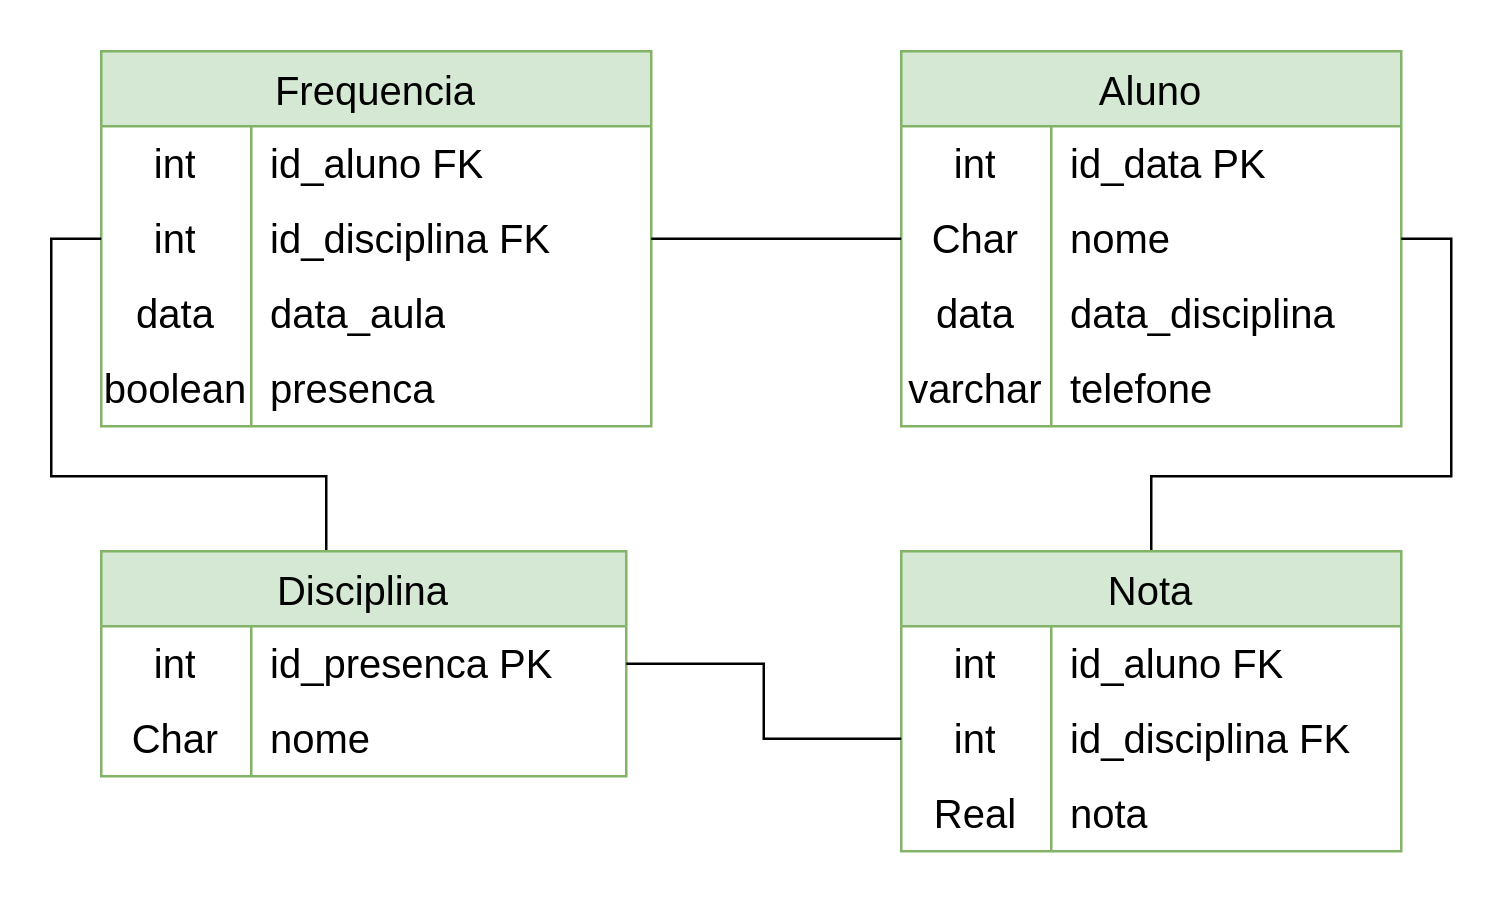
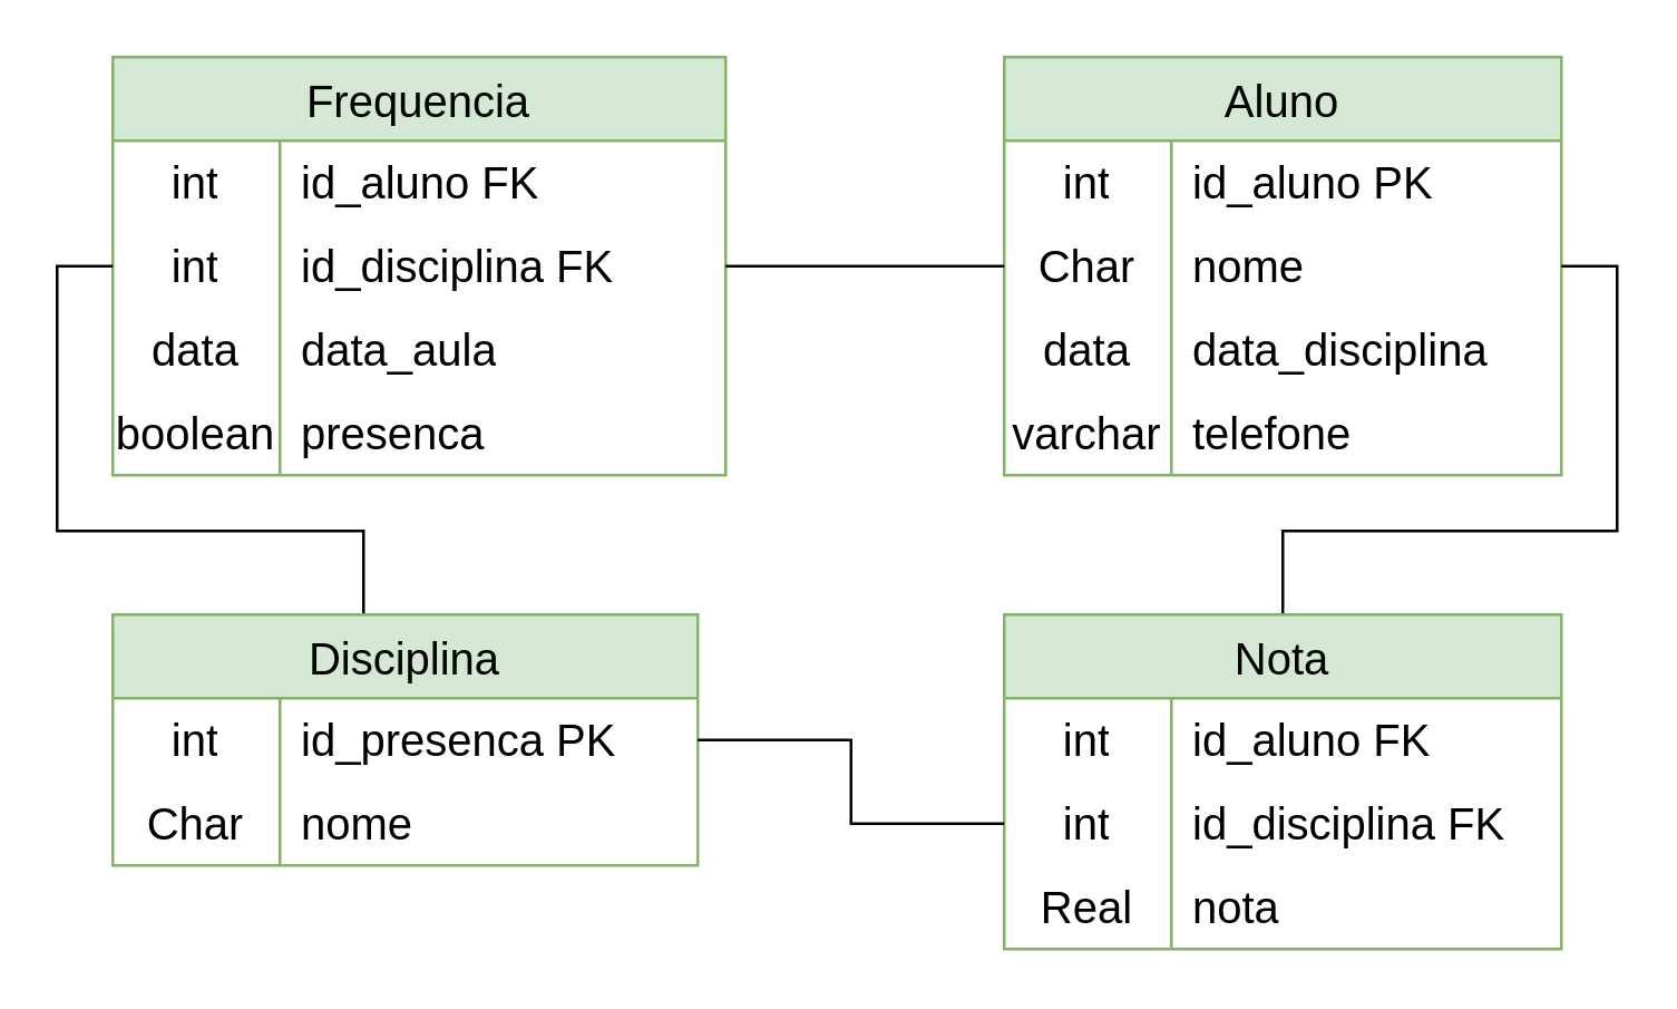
- <mxCell id="26" value="id_data PK" style="shape=partialRectangle;html=1;whiteSpace=wrap;connectable=0;fillColor=none;top=0;left=0;bottom=0;right=0;align=left;spacingLeft=6;overflow=hidden;strokeColor=inherit;fontSize=16;" vertex="1" parent="24"><mxGeometry x="60" width="140" height="30" as="geometry"><mxRectangle width="140" height="30" as="alternateBounds" /></mxGeometry></mxCell>
+ <mxCell id="26" value="id_aluno PK" style="shape=partialRectangle;html=1;whiteSpace=wrap;connectable=0;fillColor=none;top=0;left=0;bottom=0;right=0;align=left;spacingLeft=6;overflow=hidden;strokeColor=inherit;fontSize=16;" vertex="1" parent="24"><mxGeometry x="60" width="140" height="30" as="geometry"><mxRectangle width="140" height="30" as="alternateBounds" /></mxGeometry></mxCell>
